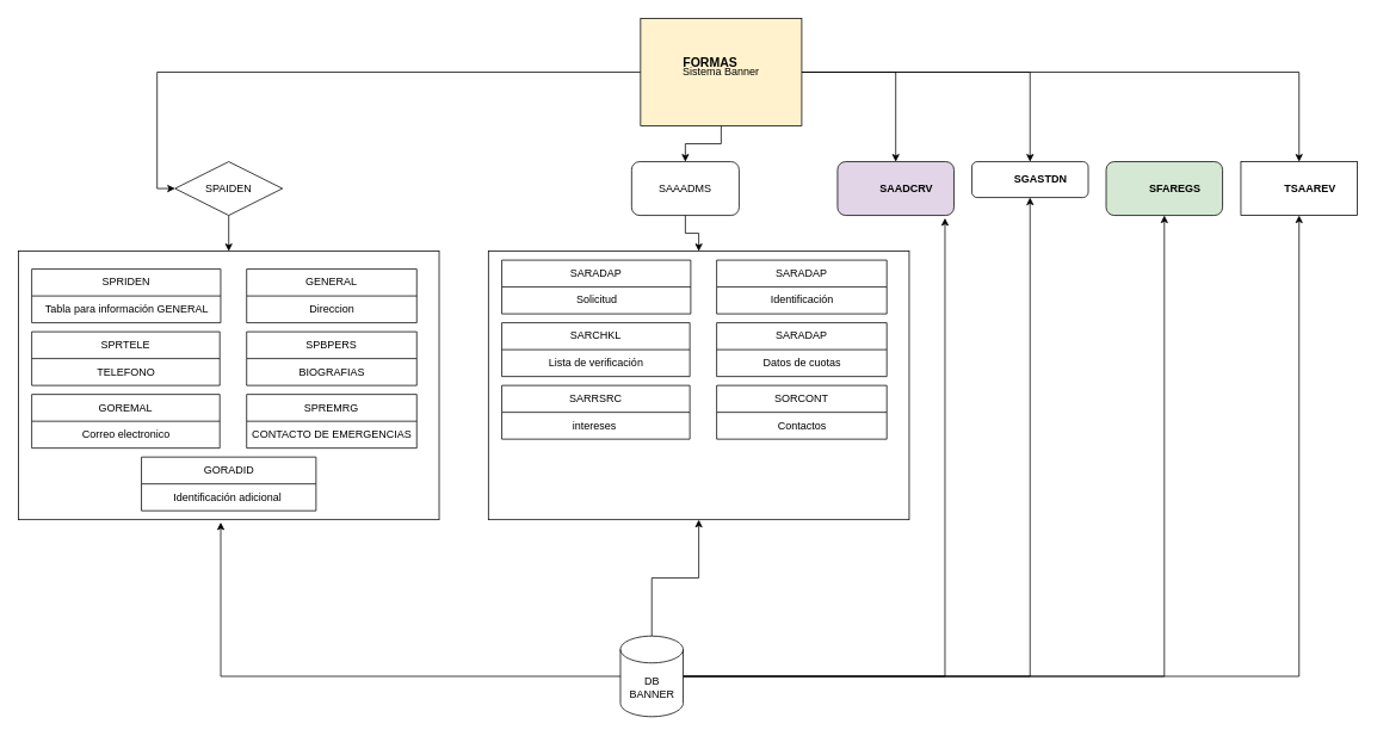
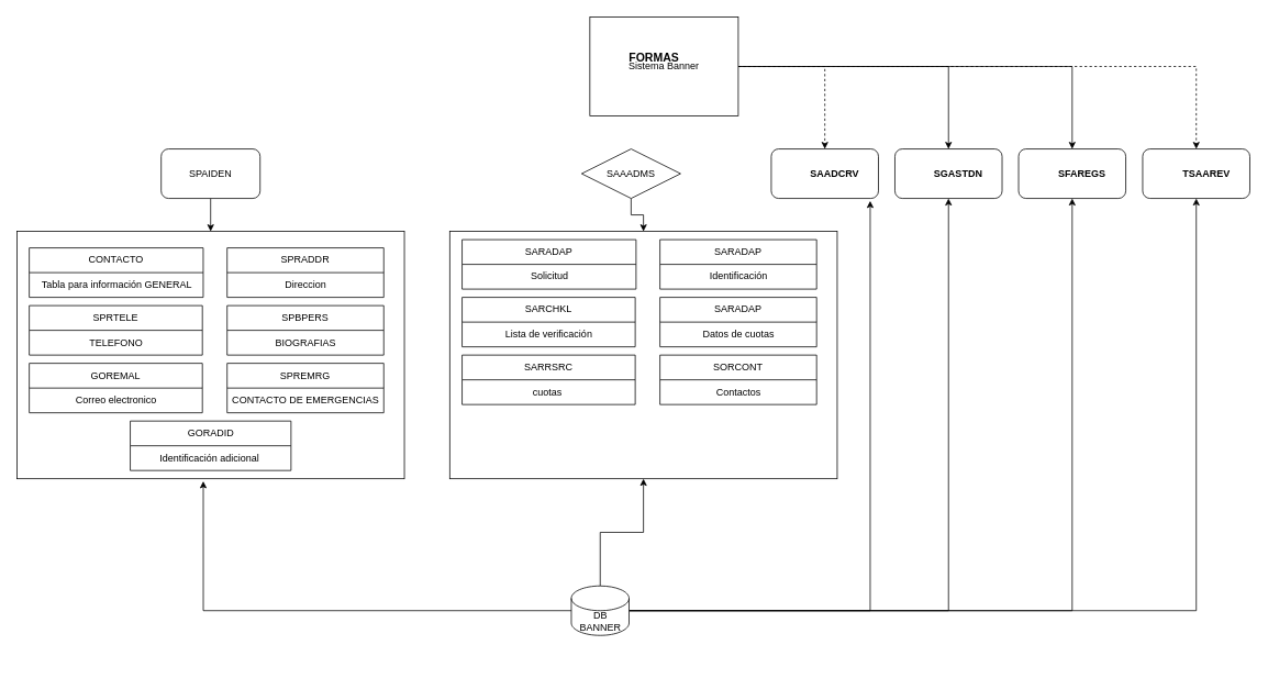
- <mxCell id="10" style="edgeStyle=orthogonalEdgeStyle;rounded=0;orthogonalLoop=1;jettySize=auto;html=1;entryX=0;entryY=0.5;entryDx=0;entryDy=0;" edge="1" parent="1" source="16" target="18"><mxGeometry relative="1" as="geometry" /></mxCell>
- <mxCell id="16" value="Sistema Banner" style="rounded=0;whiteSpace=wrap;html=1;fillColor=#fff2cc;" vertex="1" parent="1"><mxGeometry x="715" y="20" width="180" height="120" as="geometry" /></mxCell>
+ <mxCell id="16" value="Sistema Banner" style="rounded=0;whiteSpace=wrap;html=1;" vertex="1" parent="1"><mxGeometry x="715" y="20" width="180" height="120" as="geometry" /></mxCell>
- <mxCell id="15" style="edgeStyle=orthogonalEdgeStyle;rounded=0;orthogonalLoop=1;jettySize=auto;html=1;fontSize=14;entryX=0.5;entryY=0;entryDx=0;entryDy=0;" edge="1" parent="1" source="16" target="52"><mxGeometry relative="1" as="geometry"><mxPoint x="1555" y="190" as="targetPoint" /></mxGeometry></mxCell>
+ <mxCell id="15" style="edgeStyle=orthogonalEdgeStyle;rounded=0;orthogonalLoop=1;jettySize=auto;html=1;fontSize=14;entryX=0.5;entryY=0;entryDx=0;entryDy=0;dashed=1;" edge="1" parent="1" source="16" target="52"><mxGeometry relative="1" as="geometry"><mxPoint x="1555" y="190" as="targetPoint" /></mxGeometry></mxCell>
- <mxCell id="12" style="edgeStyle=orthogonalEdgeStyle;rounded=0;orthogonalLoop=1;jettySize=auto;html=1;exitX=1;exitY=0.5;exitDx=0;exitDy=0;entryX=0.5;entryY=0;entryDx=0;entryDy=0;fontSize=14;" edge="1" parent="1" source="16" target="49"><mxGeometry relative="1" as="geometry" /></mxCell>
+ <mxCell id="12" style="edgeStyle=orthogonalEdgeStyle;rounded=0;orthogonalLoop=1;jettySize=auto;html=1;exitX=1;exitY=0.5;exitDx=0;exitDy=0;entryX=0.5;entryY=0;entryDx=0;entryDy=0;fontSize=14;dashed=1;" edge="1" parent="1" source="16" target="49"><mxGeometry relative="1" as="geometry" /></mxCell>
+ <mxCell id="14" style="edgeStyle=orthogonalEdgeStyle;rounded=0;orthogonalLoop=1;jettySize=auto;html=1;entryX=0.5;entryY=0;entryDx=0;entryDy=0;fontSize=14;" edge="1" parent="1" source="16" target="51"><mxGeometry relative="1" as="geometry" /></mxCell>
- <mxCell id="11" style="edgeStyle=orthogonalEdgeStyle;rounded=0;orthogonalLoop=1;jettySize=auto;html=1;entryX=0.5;entryY=0;entryDx=0;entryDy=0;fontSize=14;" edge="1" parent="1" source="16" target="36"><mxGeometry relative="1" as="geometry" /></mxCell>
- <mxCell id="50" value="&lt;p style=&quot;margin-left:18.0pt;text-align:justify&quot; class=&quot;MsoNormal&quot;&gt;&lt;b&gt;SGASTDN&lt;/b&gt;&lt;/p&gt;" style="rounded=1;whiteSpace=wrap;html=1;" vertex="1" parent="1"><mxGeometry x="1085" y="180" width="130" height="40" as="geometry" /></mxCell>
+ <mxCell id="50" value="&lt;p style=&quot;margin-left:18.0pt;text-align:justify&quot; class=&quot;MsoNormal&quot;&gt;&lt;b&gt;SGASTDN&lt;/b&gt;&lt;/p&gt;" style="rounded=1;whiteSpace=wrap;html=1;" vertex="1" parent="1"><mxGeometry x="1085" y="180" width="130" height="60" as="geometry" /></mxCell>
- <mxCell id="18" value="SPAIDEN" style="rhombus;whiteSpace=wrap;html=1;" vertex="1" parent="1"><mxGeometry x="195" y="180" width="120" height="60" as="geometry" /></mxCell>
+ <mxCell id="18" value="SPAIDEN" style="rounded=1;whiteSpace=wrap;html=1;" vertex="1" parent="1"><mxGeometry x="195" y="180" width="120" height="60" as="geometry" /></mxCell>
- <mxCell id="36" value="SAAADMS" style="rounded=1;whiteSpace=wrap;html=1;" vertex="1" parent="1"><mxGeometry x="705" y="180" width="120" height="60" as="geometry" /></mxCell>
+ <mxCell id="36" value="SAAADMS" style="rhombus;whiteSpace=wrap;html=1;" vertex="1" parent="1"><mxGeometry x="705" y="180" width="120" height="60" as="geometry" /></mxCell>
- <mxCell id="49" value="&lt;p style=&quot;margin-left:18.0pt;text-align:justify&quot; class=&quot;MsoNormal&quot;&gt;&lt;b&gt;SAADCRV&lt;/b&gt;&lt;/p&gt;" style="rounded=1;whiteSpace=wrap;html=1;fillColor=#e1d5e7;" vertex="1" parent="1"><mxGeometry x="935" y="180" width="130" height="60" as="geometry" /></mxCell>
+ <mxCell id="49" value="&lt;p style=&quot;margin-left:18.0pt;text-align:justify&quot; class=&quot;MsoNormal&quot;&gt;&lt;b&gt;SAADCRV&lt;/b&gt;&lt;/p&gt;" style="rounded=1;whiteSpace=wrap;html=1;" vertex="1" parent="1"><mxGeometry x="935" y="180" width="130" height="60" as="geometry" /></mxCell>
- <mxCell id="51" value="&lt;p style=&quot;margin-left:18.0pt;text-align:justify&quot; class=&quot;MsoNormal&quot;&gt;&lt;b&gt;SFAREGS&lt;/b&gt;&lt;/p&gt;" style="rounded=1;whiteSpace=wrap;html=1;fillColor=#d5e8d4;" vertex="1" parent="1"><mxGeometry x="1235" y="180" width="130" height="60" as="geometry" /></mxCell>
+ <mxCell id="51" value="&lt;p style=&quot;margin-left:18.0pt;text-align:justify&quot; class=&quot;MsoNormal&quot;&gt;&lt;b&gt;SFAREGS&lt;/b&gt;&lt;/p&gt;" style="rounded=1;whiteSpace=wrap;html=1;" vertex="1" parent="1"><mxGeometry x="1235" y="180" width="130" height="60" as="geometry" /></mxCell>
- <mxCell id="52" value="&lt;p style=&quot;margin-left:18.0pt;text-align:justify&quot; class=&quot;MsoNormal&quot;&gt;&lt;b&gt;TSAAREV&lt;/b&gt;&lt;/p&gt;" style="whiteSpace=wrap;html=1;rounded=0;" vertex="1" parent="1"><mxGeometry x="1385.5" y="180" width="130" height="60" as="geometry" /></mxCell>
+ <mxCell id="52" value="&lt;p style=&quot;margin-left:18.0pt;text-align:justify&quot; class=&quot;MsoNormal&quot;&gt;&lt;b&gt;TSAAREV&lt;/b&gt;&lt;/p&gt;" style="rounded=1;whiteSpace=wrap;html=1;" vertex="1" parent="1"><mxGeometry x="1385.5" y="180" width="130" height="60" as="geometry" /></mxCell>
- <mxCell id="19" value="SPRIDEN" style="swimlane;fontStyle=0;childLayout=stackLayout;horizontal=1;startSize=30;horizontalStack=0;resizeParent=1;resizeParentMax=0;resizeLast=0;collapsible=1;marginBottom=0;whiteSpace=wrap;html=1;" vertex="1" parent="1"><mxGeometry x="35" y="300" width="211" height="60" as="geometry" /></mxCell>
+ <mxCell id="19" value="CONTACTO" style="swimlane;fontStyle=0;childLayout=stackLayout;horizontal=1;startSize=30;horizontalStack=0;resizeParent=1;resizeParentMax=0;resizeLast=0;collapsible=1;marginBottom=0;whiteSpace=wrap;html=1;" vertex="1" parent="1"><mxGeometry x="35" y="300" width="211" height="60" as="geometry" /></mxCell>
- <mxCell id="22" value="GENERAL" style="swimlane;fontStyle=0;childLayout=stackLayout;horizontal=1;startSize=30;horizontalStack=0;resizeParent=1;resizeParentMax=0;resizeLast=0;collapsible=1;marginBottom=0;whiteSpace=wrap;html=1;" vertex="1" parent="1"><mxGeometry y="300" width="190" height="60" as="geometry" x="275" /></mxCell>
+ <mxCell id="22" value="SPRADDR" style="swimlane;fontStyle=0;childLayout=stackLayout;horizontal=1;startSize=30;horizontalStack=0;resizeParent=1;resizeParentMax=0;resizeLast=0;collapsible=1;marginBottom=0;whiteSpace=wrap;html=1;" vertex="1" parent="1"><mxGeometry y="300" width="190" height="60" as="geometry" x="275" /></mxCell>
- <mxCell id="46" value="intereses&amp;nbsp;" style="text;html=1;align=center;verticalAlign=middle;resizable=0;points=[];autosize=1;strokeColor=none;fillColor=none;" vertex="1" parent="45"><mxGeometry y="30" width="210" height="30" as="geometry" /></mxCell>
+ <mxCell id="46" value="cuotas&amp;nbsp;" style="text;html=1;align=center;verticalAlign=middle;resizable=0;points=[];autosize=1;strokeColor=none;fillColor=none;" vertex="1" parent="45"><mxGeometry y="30" width="210" height="30" as="geometry" /></mxCell>
- <mxCell id="9" value="DB BANNER" style="shape=cylinder3;whiteSpace=wrap;html=1;boundedLbl=1;backgroundOutline=1;size=15;" vertex="1" parent="1"><mxGeometry x="692.5" y="710" width="70" height="90" as="geometry" /></mxCell>
+ <mxCell id="9" value="DB BANNER" style="shape=cylinder3;whiteSpace=wrap;html=1;boundedLbl=1;backgroundOutline=1;size=15;" vertex="1" parent="1"><mxGeometry x="692.5" y="710" width="70" height="60" as="geometry" /></mxCell>
